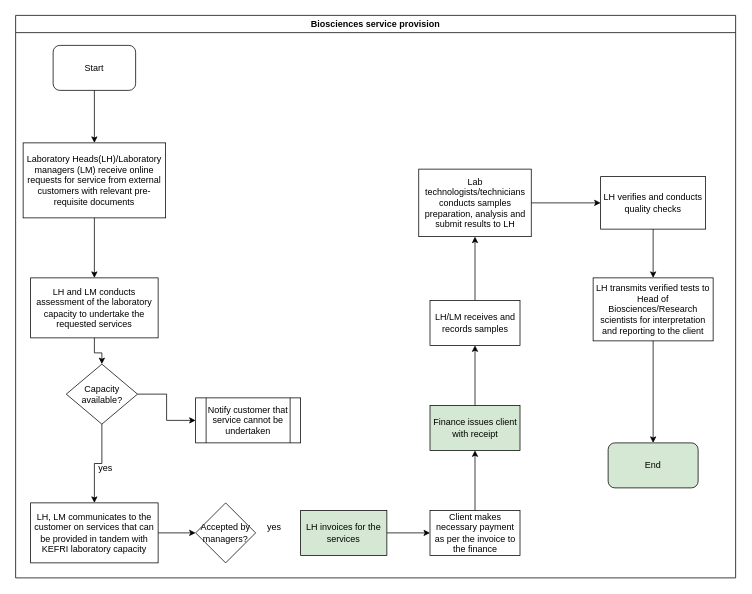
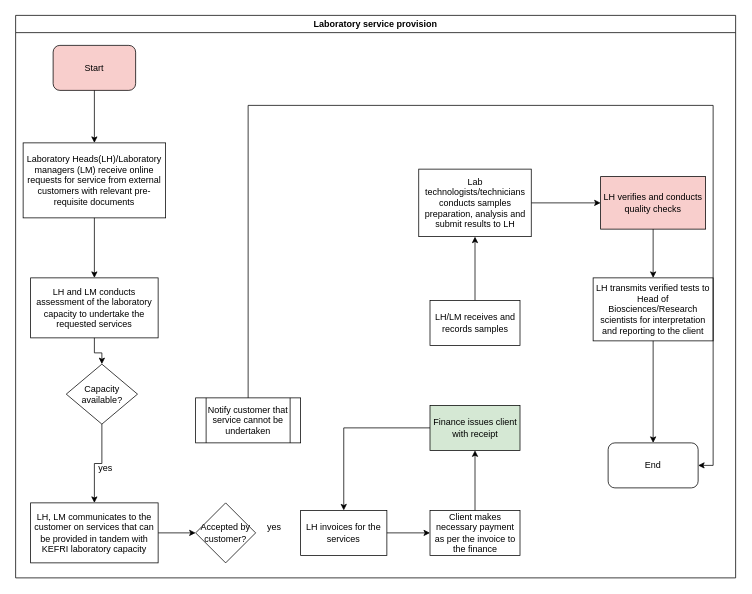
- <mxCell id="2" value="Biosciences service provision" style="swimlane;" vertex="1" parent="1"><mxGeometry x="20" y="20" width="960" height="750" as="geometry" /></mxCell>
+ <mxCell id="2" value="Laboratory service provision" style="swimlane;" vertex="1" parent="1"><mxGeometry x="20" y="20" width="960" height="750" as="geometry" /></mxCell>
- <mxCell id="3" value="Start" style="rounded=1;whiteSpace=wrap;html=1;" vertex="1" parent="2"><mxGeometry x="50" y="40" width="110" height="60" as="geometry" /></mxCell>
+ <mxCell id="3" value="Start" style="rounded=1;whiteSpace=wrap;html=1;fillColor=#f8cecc;" vertex="1" parent="2"><mxGeometry x="50" y="40" width="110" height="60" as="geometry" /></mxCell>
+ <mxCell id="19" value="" style="edgeStyle=orthogonalEdgeStyle;rounded=0;orthogonalLoop=1;jettySize=auto;html=1;entryX=1;entryY=0.5;entryDx=0;entryDy=0;" edge="1" parent="2" source="11" target="17"><mxGeometry relative="1" as="geometry"><mxPoint x="310" y="430" as="targetPoint" /><Array as="points"><mxPoint x="310" y="120" /><mxPoint x="930" y="120" /><mxPoint x="930" y="600" /></Array></mxGeometry></mxCell>
- <mxCell id="13" value="LH verifies and conducts quality checks" style="whiteSpace=wrap;html=1;rounded=0;" vertex="1" parent="2"><mxGeometry x="780" y="215" width="140" height="70" as="geometry" /></mxCell>
+ <mxCell id="13" value="LH verifies and conducts quality checks" style="whiteSpace=wrap;html=1;rounded=0;fillColor=#f8cecc;" vertex="1" parent="2"><mxGeometry x="780" y="215" width="140" height="70" as="geometry" /></mxCell>
- <mxCell id="29" value="" style="edgeStyle=orthogonalEdgeStyle;rounded=0;orthogonalLoop=1;jettySize=auto;html=1;" edge="1" parent="2" source="25" target="28"><mxGeometry relative="1" as="geometry" /></mxCell>
+ <mxCell id="29" value="" style="edgeStyle=orthogonalEdgeStyle;rounded=0;orthogonalLoop=1;jettySize=auto;html=1;" edge="1" parent="2" source="25" target="20"><mxGeometry relative="1" as="geometry" /></mxCell>
- <mxCell id="12" value="" style="edgeStyle=orthogonalEdgeStyle;rounded=0;orthogonalLoop=1;jettySize=auto;html=1;" edge="1" parent="2" source="8" target="11"><mxGeometry relative="1" as="geometry"><mxPoint x="220" y="540" as="targetPoint" /></mxGeometry></mxCell>
- <mxCell id="17" value="End" style="rounded=1;whiteSpace=wrap;html=1;fillColor=#d5e8d4;" vertex="1" parent="2"><mxGeometry x="790" y="570" width="120" height="60" as="geometry" /></mxCell>
+ <mxCell id="17" value="End" style="rounded=1;whiteSpace=wrap;html=1;" vertex="1" parent="2"><mxGeometry x="790" y="570" width="120" height="60" as="geometry" /></mxCell>
- <mxCell id="21" value="&lt;div&gt;Accepted by&lt;/div&gt;&lt;div&gt;managers?&lt;br&gt;&lt;/div&gt;" style="rhombus;whiteSpace=wrap;html=1;rounded=0;" vertex="1" parent="2"><mxGeometry x="240" y="650" width="80" height="80" as="geometry" /></mxCell>
+ <mxCell id="21" value="&lt;div&gt;Accepted by&lt;/div&gt;&lt;div&gt;customer?&lt;br&gt;&lt;/div&gt;" style="rhombus;whiteSpace=wrap;html=1;rounded=0;" vertex="1" parent="2"><mxGeometry x="240" y="650" width="80" height="80" as="geometry" /></mxCell>
- <mxCell id="20" value="LH invoices for the services" style="whiteSpace=wrap;html=1;rounded=0;fillColor=#d5e8d4;" vertex="1" parent="2"><mxGeometry x="380" y="660" width="115" height="60" as="geometry" /></mxCell>
+ <mxCell id="20" value="LH invoices for the services" style="whiteSpace=wrap;html=1;rounded=0;" vertex="1" parent="2"><mxGeometry x="380" y="660" width="115" height="60" as="geometry" /></mxCell>
